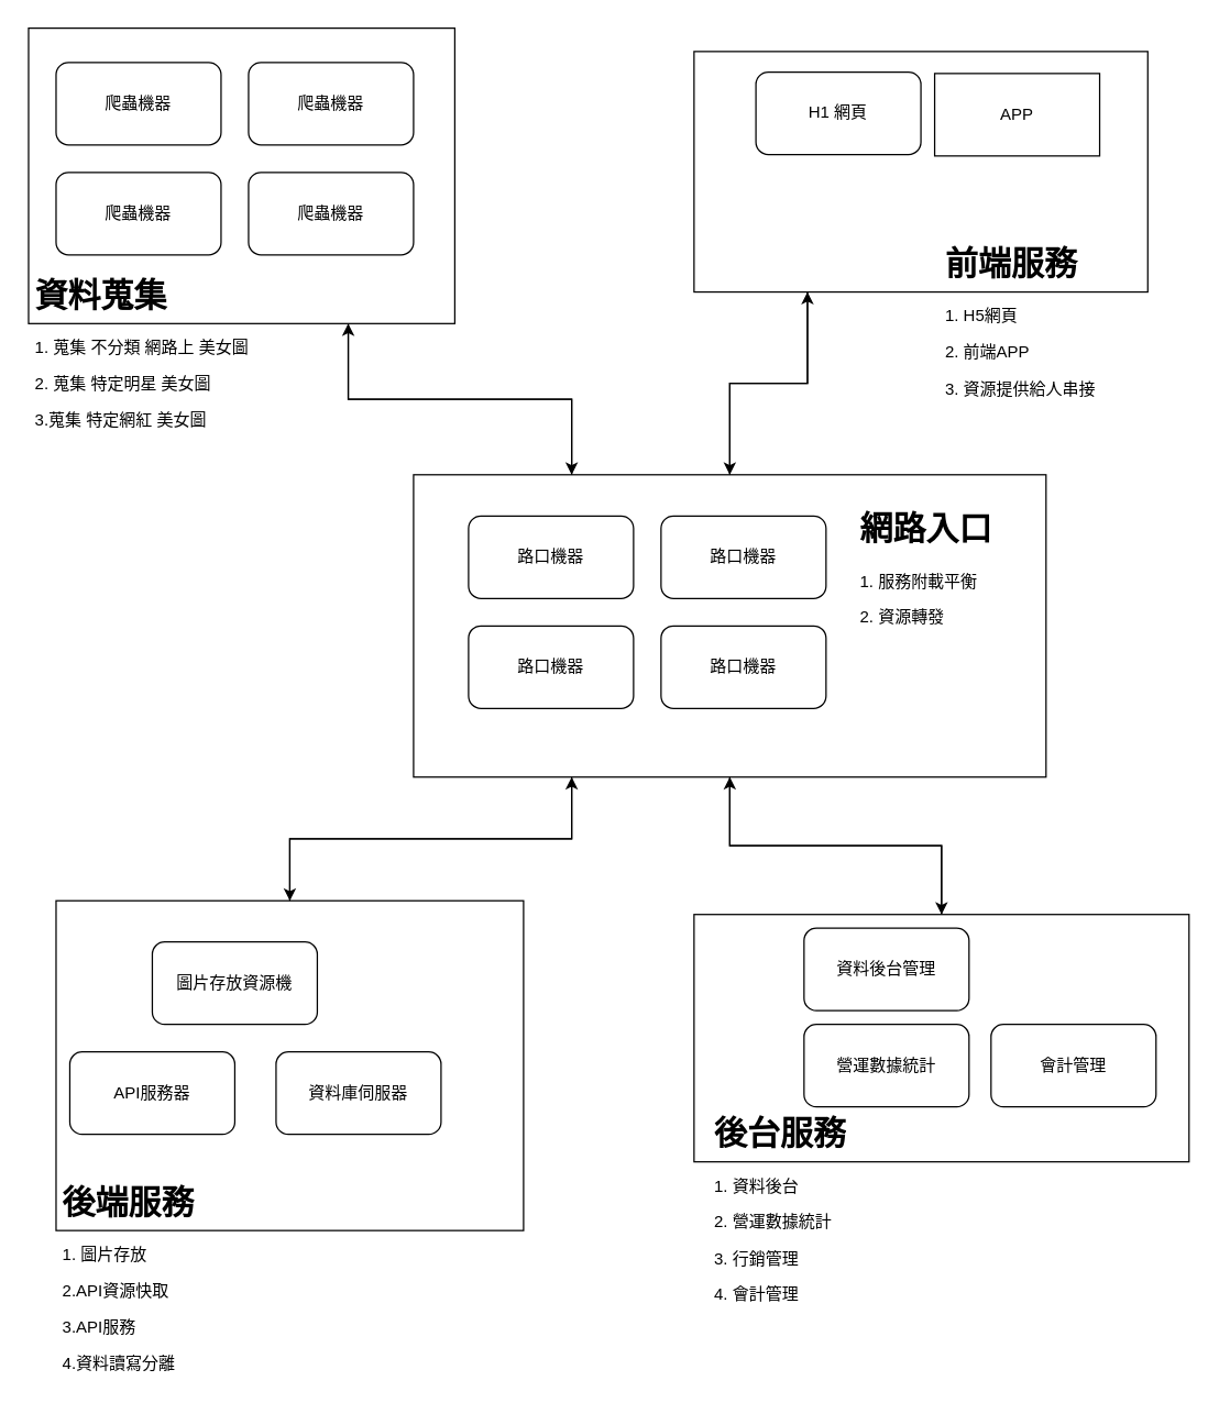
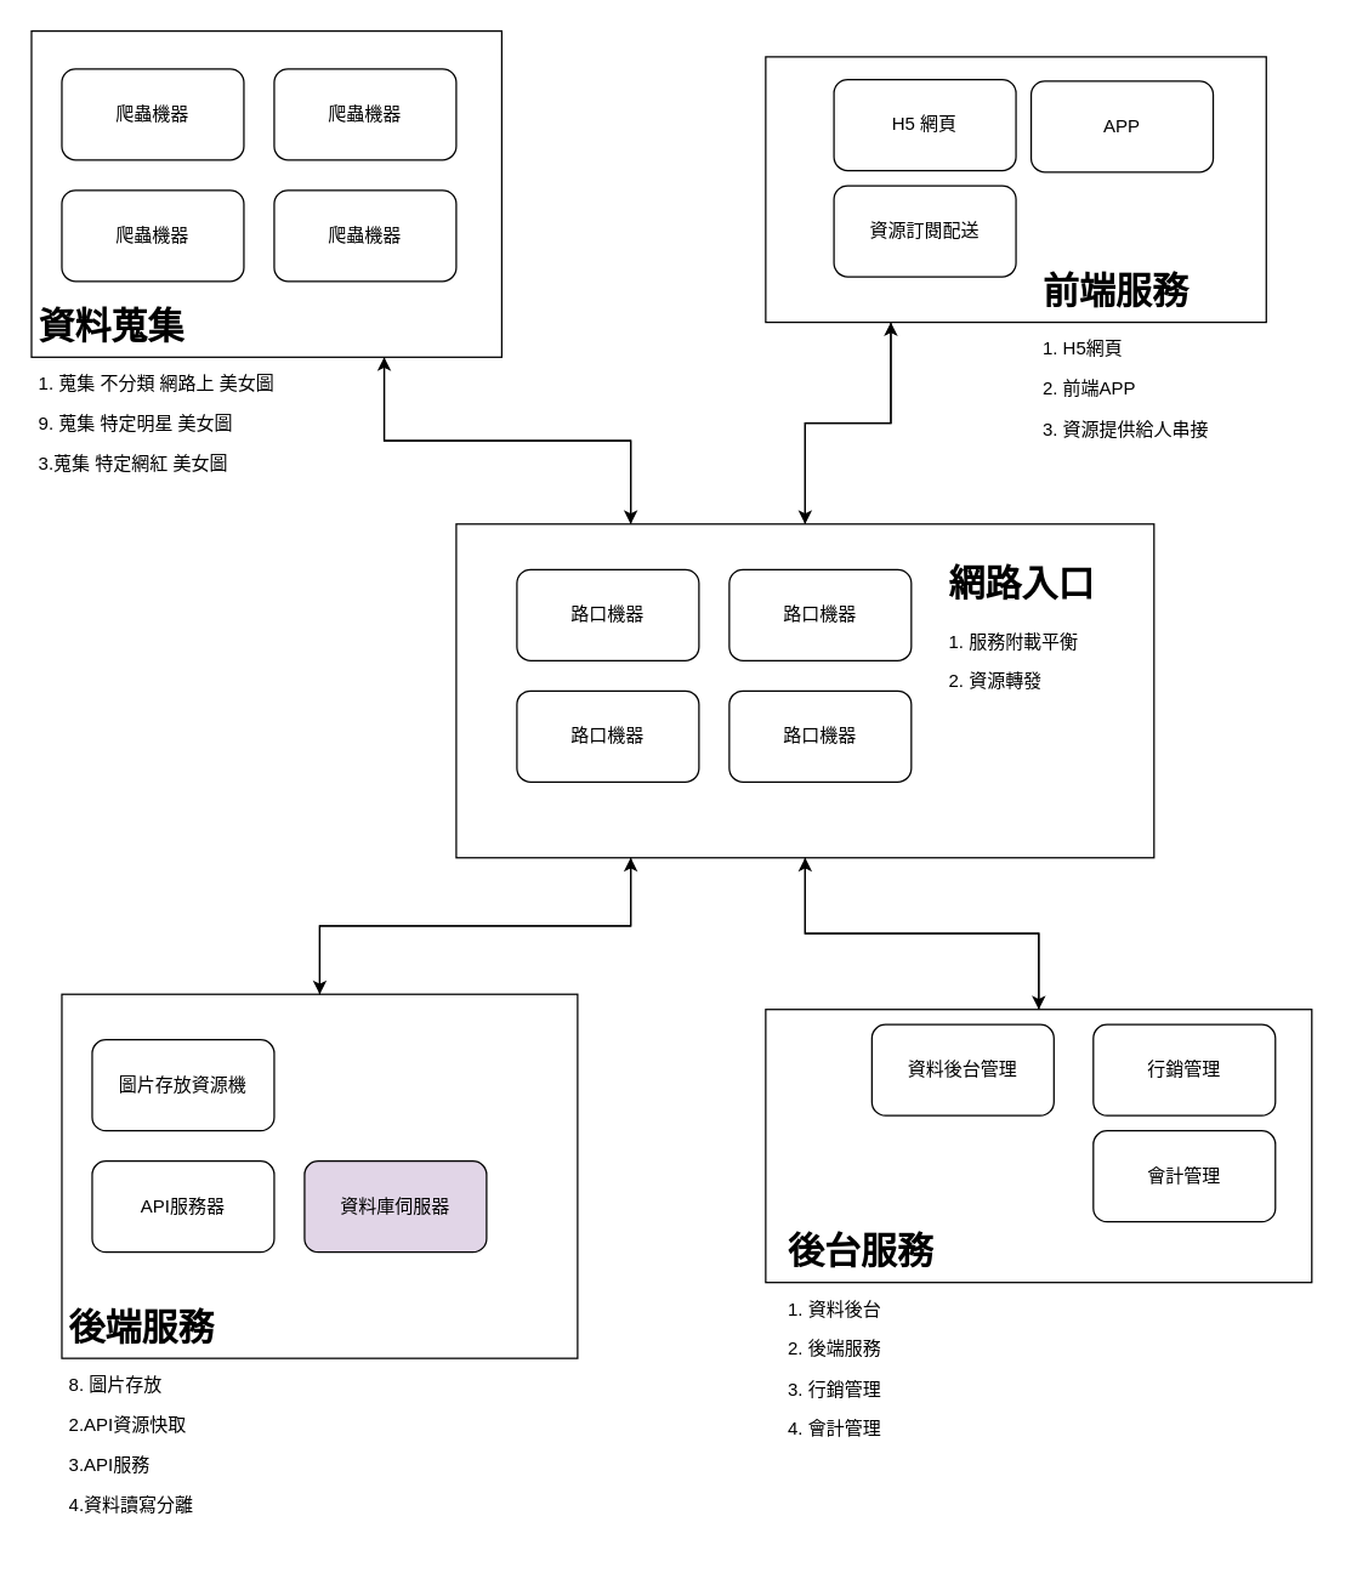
- <mxCell id="24" value="H1 網頁" style="rounded=1;whiteSpace=wrap;html=1;fillColor=none;" vertex="1" parent="1"><mxGeometry x="549" y="52" width="120" height="60" as="geometry" /></mxCell>
+ <mxCell id="24" value="H5 網頁" style="rounded=1;whiteSpace=wrap;html=1;fillColor=none;" vertex="1" parent="1"><mxGeometry x="549" y="52" width="120" height="60" as="geometry" /></mxCell>
- <mxCell id="25" value="APP" style="whiteSpace=wrap;html=1;fillColor=none;rounded=0;" vertex="1" parent="1"><mxGeometry x="679" y="53" width="120" height="60" as="geometry" /></mxCell>
+ <mxCell id="25" value="APP" style="rounded=1;whiteSpace=wrap;html=1;fillColor=none;" vertex="1" parent="1"><mxGeometry x="679" y="53" width="120" height="60" as="geometry" /></mxCell>
+ <mxCell id="26" value="資源訂閱配送&lt;br&gt;" style="rounded=1;whiteSpace=wrap;html=1;fillColor=none;" vertex="1" parent="1"><mxGeometry x="549" y="122" width="120" height="60" as="geometry" /></mxCell>
- <mxCell id="15" value="&lt;h1&gt;資料蒐集&lt;/h1&gt;&lt;p&gt;1. 蒐集 不分類 網路上 美女圖&lt;/p&gt;&lt;p&gt;2. 蒐集 特定明星 美女圖&lt;/p&gt;&lt;p&gt;3.蒐集 特定網紅 美女圖&lt;/p&gt;&lt;p&gt;&lt;br&gt;&lt;/p&gt;" style="text;html=1;strokeColor=none;fillColor=none;spacing=5;spacingTop=-20;whiteSpace=wrap;overflow=hidden;rounded=0;" vertex="1" parent="1"><mxGeometry x="20" y="195" width="190" height="120" as="geometry" /></mxCell>
+ <mxCell id="15" value="&lt;h1&gt;資料蒐集&lt;/h1&gt;&lt;p&gt;1. 蒐集 不分類 網路上 美女圖&lt;/p&gt;&lt;p&gt;9. 蒐集 特定明星 美女圖&lt;/p&gt;&lt;p&gt;3.蒐集 特定網紅 美女圖&lt;/p&gt;&lt;p&gt;&lt;br&gt;&lt;/p&gt;" style="text;html=1;strokeColor=none;fillColor=none;spacing=5;spacingTop=-20;whiteSpace=wrap;overflow=hidden;rounded=0;" vertex="1" parent="1"><mxGeometry x="20" y="195" width="190" height="120" as="geometry" /></mxCell>
- <mxCell id="31" value="資料後台管理" style="rounded=1;whiteSpace=wrap;html=1;fillColor=none;" vertex="1" parent="1"><mxGeometry x="584" y="675" width="120" height="60" as="geometry" /></mxCell>
+ <mxCell id="31" value="資料後台管理" style="rounded=1;whiteSpace=wrap;html=1;fillColor=none;" vertex="1" parent="1"><mxGeometry x="574" y="675" width="120" height="60" as="geometry" /></mxCell>
+ <mxCell id="33" value="行銷管理" style="rounded=1;whiteSpace=wrap;html=1;fillColor=none;" vertex="1" parent="1"><mxGeometry x="720" y="675" width="120" height="60" as="geometry" /></mxCell>
- <mxCell id="8" value="圖片存放資源機&lt;br&gt;" style="rounded=1;whiteSpace=wrap;html=1;" vertex="1" parent="1"><mxGeometry x="110" y="685" width="120" height="60" as="geometry" /></mxCell>
+ <mxCell id="8" value="圖片存放資源機&lt;br&gt;" style="rounded=1;whiteSpace=wrap;html=1;" vertex="1" parent="1"><mxGeometry x="60" y="685" width="120" height="60" as="geometry" /></mxCell>
- <mxCell id="32" value="營運數據統計&lt;br&gt;" style="rounded=1;whiteSpace=wrap;html=1;fillColor=none;" vertex="1" parent="1"><mxGeometry x="584" y="745" width="120" height="60" as="geometry" /></mxCell>
- <mxCell id="9" value="API服務器&lt;br&gt;" style="rounded=1;whiteSpace=wrap;html=1;" vertex="1" parent="1"><mxGeometry x="50" y="765" width="120" height="60" as="geometry" /></mxCell>
+ <mxCell id="9" value="API服務器&lt;br&gt;" style="rounded=1;whiteSpace=wrap;html=1;" vertex="1" parent="1"><mxGeometry x="60" y="765" width="120" height="60" as="geometry" /></mxCell>
- <mxCell id="7" value="資料庫伺服器&lt;br&gt;" style="rounded=1;whiteSpace=wrap;html=1;" vertex="1" parent="1"><mxGeometry x="200" y="765" width="120" height="60" as="geometry" /></mxCell>
+ <mxCell id="7" value="資料庫伺服器&lt;br&gt;" style="rounded=1;whiteSpace=wrap;html=1;fillColor=#e1d5e7;" vertex="1" parent="1"><mxGeometry x="200" y="765" width="120" height="60" as="geometry" /></mxCell>
- <mxCell id="37" value="&lt;h1&gt;後台服務&lt;/h1&gt;&lt;p&gt;1. 資料後台&lt;/p&gt;&lt;p&gt;2. 營運數據統計&lt;/p&gt;&lt;p&gt;3. 行銷管理&lt;/p&gt;&lt;p&gt;4. 會計管理&lt;/p&gt;" style="text;html=1;strokeColor=none;fillColor=none;spacing=5;spacingTop=-20;whiteSpace=wrap;overflow=hidden;rounded=0;" vertex="1" parent="1"><mxGeometry x="514" y="805" width="196" height="150" as="geometry" /></mxCell>
+ <mxCell id="37" value="&lt;h1&gt;後台服務&lt;/h1&gt;&lt;p&gt;1. 資料後台&lt;/p&gt;&lt;p&gt;2. 後端服務&lt;/p&gt;&lt;p&gt;3. 行銷管理&lt;/p&gt;&lt;p&gt;4. 會計管理&lt;/p&gt;" style="text;html=1;strokeColor=none;fillColor=none;spacing=5;spacingTop=-20;whiteSpace=wrap;overflow=hidden;rounded=0;" vertex="1" parent="1"><mxGeometry x="514" y="805" width="196" height="150" as="geometry" /></mxCell>
- <mxCell id="12" value="&lt;h1&gt;後端服務&lt;/h1&gt;&lt;p&gt;1. 圖片存放&lt;/p&gt;&lt;p&gt;2.API資源快取&lt;/p&gt;&lt;p&gt;3.API服務&lt;/p&gt;&lt;p&gt;4.資料讀寫分離&lt;/p&gt;" style="text;html=1;strokeColor=none;fillColor=none;spacing=5;spacingTop=-20;whiteSpace=wrap;overflow=hidden;rounded=0;" vertex="1" parent="1"><mxGeometry x="40" y="855" width="190" height="160" as="geometry" /></mxCell>
+ <mxCell id="12" value="&lt;h1&gt;後端服務&lt;/h1&gt;&lt;p&gt;8. 圖片存放&lt;/p&gt;&lt;p&gt;2.API資源快取&lt;/p&gt;&lt;p&gt;3.API服務&lt;/p&gt;&lt;p&gt;4.資料讀寫分離&lt;/p&gt;" style="text;html=1;strokeColor=none;fillColor=none;spacing=5;spacingTop=-20;whiteSpace=wrap;overflow=hidden;rounded=0;" vertex="1" parent="1"><mxGeometry x="40" y="855" width="190" height="160" as="geometry" /></mxCell>
